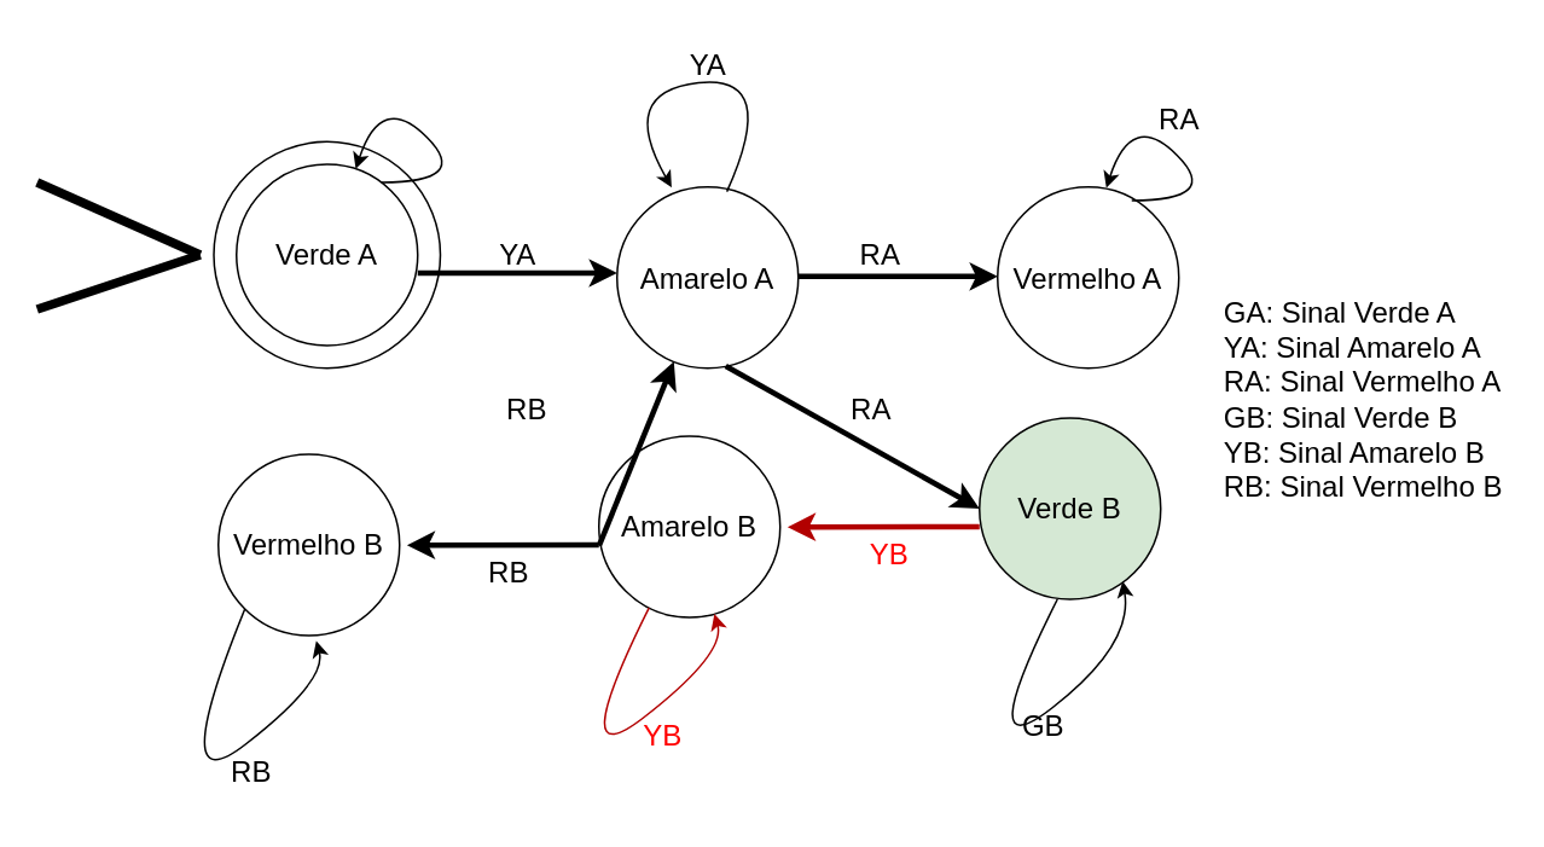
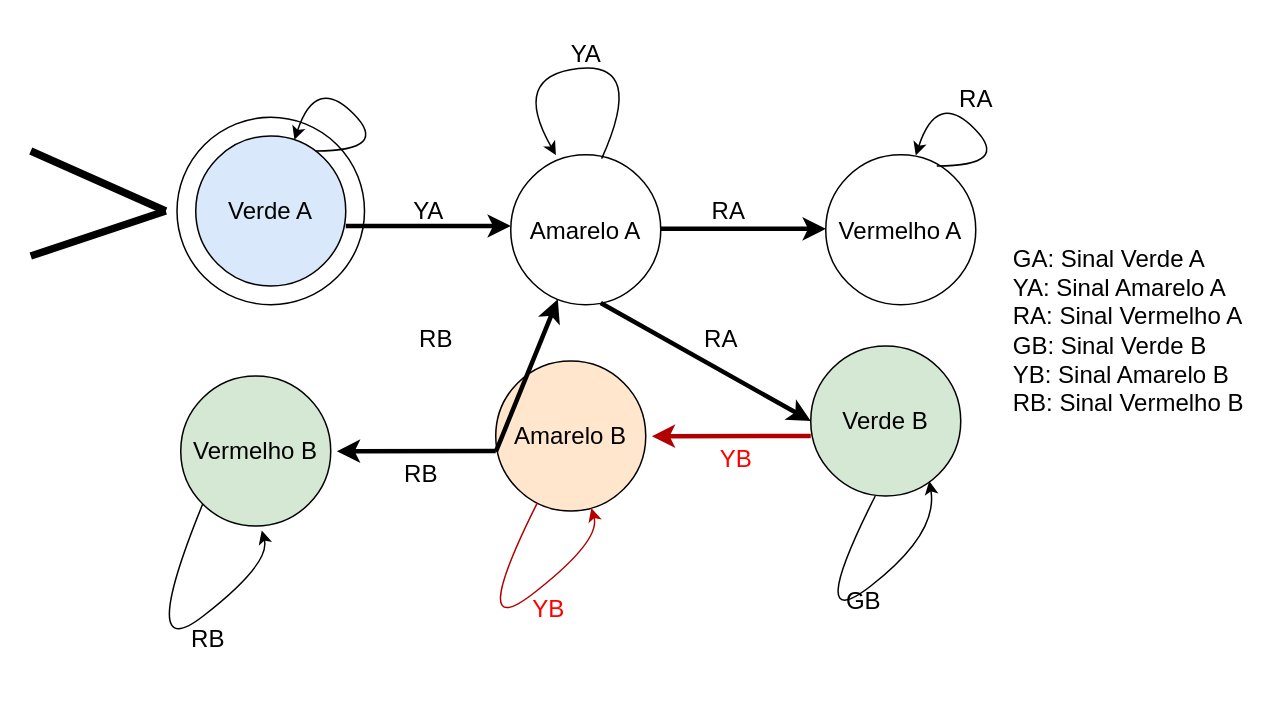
- <mxCell id="3" value="&lt;font style=&quot;font-size: 16px;&quot;&gt;Verde A&lt;/font&gt;" style="ellipse;whiteSpace=wrap;html=1;aspect=fixed;" vertex="1" parent="1"><mxGeometry x="130" y="90" width="100" height="100" as="geometry" /></mxCell>
+ <mxCell id="3" value="&lt;font style=&quot;font-size: 16px;&quot;&gt;Verde A&lt;/font&gt;" style="ellipse;whiteSpace=wrap;html=1;aspect=fixed;fillColor=#dae8fc;" vertex="1" parent="1"><mxGeometry x="130" y="90" width="100" height="100" as="geometry" /></mxCell>
- <mxCell id="19" value="&lt;font style=&quot;font-size: 16px;&quot;&gt;Amarelo B&lt;/font&gt;" style="ellipse;whiteSpace=wrap;html=1;aspect=fixed;" vertex="1" parent="1"><mxGeometry x="330" y="240" width="100" height="100" as="geometry" /></mxCell>
+ <mxCell id="19" value="&lt;font style=&quot;font-size: 16px;&quot;&gt;Amarelo B&lt;/font&gt;" style="ellipse;whiteSpace=wrap;html=1;aspect=fixed;fillColor=#ffe6cc;" vertex="1" parent="1"><mxGeometry x="330" y="240" width="100" height="100" as="geometry" /></mxCell>
- <mxCell id="25" value="&lt;font style=&quot;font-size: 16px;&quot;&gt;Vermelho B&lt;/font&gt;" style="ellipse;whiteSpace=wrap;html=1;aspect=fixed;" vertex="1" parent="1"><mxGeometry x="120" y="250" width="100" height="100" as="geometry" /></mxCell>
+ <mxCell id="25" value="&lt;font style=&quot;font-size: 16px;&quot;&gt;Vermelho B&lt;/font&gt;" style="ellipse;whiteSpace=wrap;html=1;aspect=fixed;fillColor=#d5e8d4;" vertex="1" parent="1"><mxGeometry x="120" y="250" width="100" height="100" as="geometry" /></mxCell>
